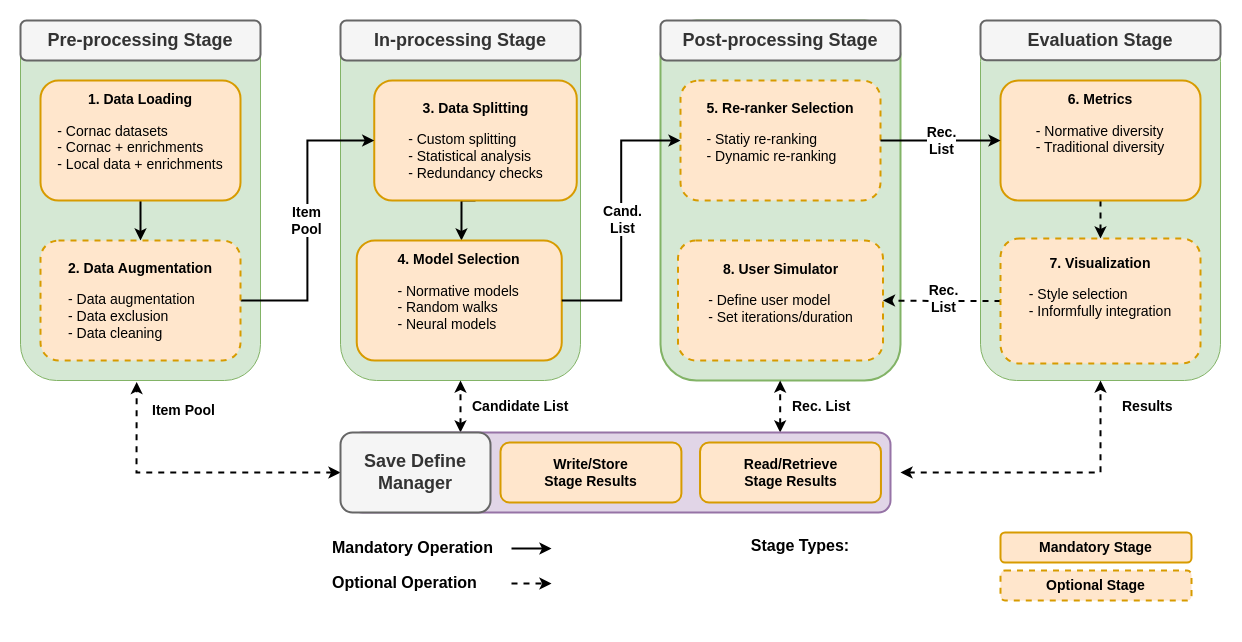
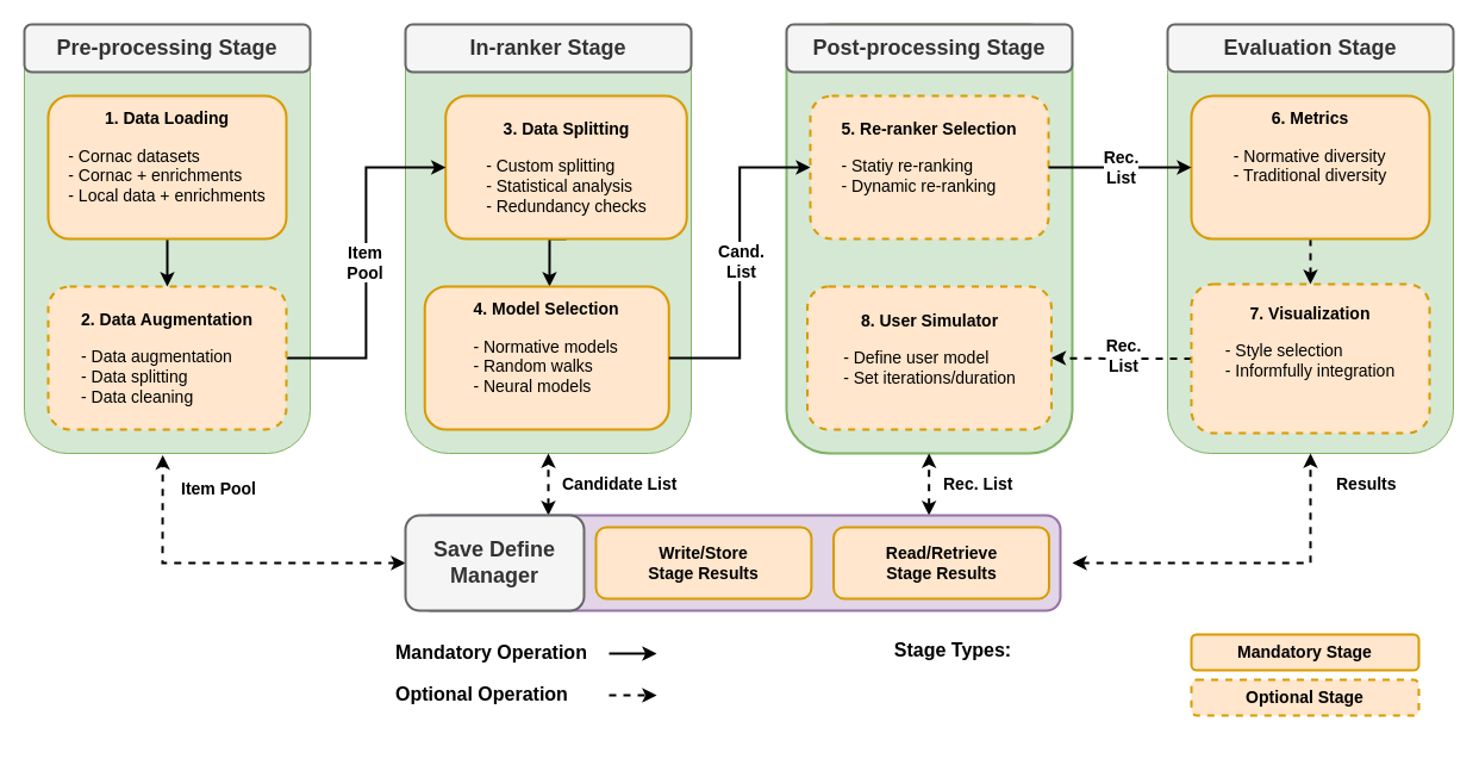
- <mxCell id="14" value="&lt;b&gt;&lt;font style=&quot;font-size: 18px&quot;&gt;In-processing Stage&lt;/font&gt;&lt;/b&gt;" style="rounded=1;whiteSpace=wrap;html=1;fillColor=#f5f5f5;strokeColor=#666666;fontColor=#333333;strokeWidth=2;" parent="12" vertex="1"><mxGeometry width="240" height="40" as="geometry" /></mxCell>
+ <mxCell id="14" value="&lt;b&gt;&lt;font style=&quot;font-size: 18px&quot;&gt;In-ranker Stage&lt;/font&gt;&lt;/b&gt;" style="rounded=1;whiteSpace=wrap;html=1;fillColor=#f5f5f5;strokeColor=#666666;fontColor=#333333;strokeWidth=2;" parent="12" vertex="1"><mxGeometry width="240" height="40" as="geometry" /></mxCell>
- <mxCell id="32" value="&lt;span style=&quot;font-weight: bold ; font-size: 14px&quot;&gt;2. Data&amp;nbsp;&lt;/span&gt;&lt;span style=&quot;font-weight: bold ; font-size: 14px&quot;&gt;Augmentation&lt;/span&gt;&lt;br&gt;&lt;div style=&quot;text-align: left&quot;&gt;&lt;b&gt;&lt;br&gt;&lt;/b&gt;&lt;/div&gt;&lt;div style=&quot;text-align: left;&quot;&gt;&lt;div style=&quot;&quot;&gt;&lt;span style=&quot;font-size: 14px; background-color: transparent; color: light-dark(rgb(0, 0, 0), rgb(255, 255, 255));&quot;&gt;- Data augmentation&lt;/span&gt;&lt;/div&gt;&lt;div style=&quot;&quot;&gt;&lt;font style=&quot;font-size: 14px;&quot;&gt;- Data exclusion&lt;/font&gt;&lt;/div&gt;&lt;div style=&quot;&quot;&gt;&lt;font style=&quot;font-size: 14px;&quot;&gt;- Data cleaning&lt;/font&gt;&lt;/div&gt;&lt;/div&gt;" style="rounded=1;whiteSpace=wrap;html=1;fillColor=#ffe6cc;strokeColor=#d79b00;strokeWidth=2;dashed=1;" parent="1" vertex="1"><mxGeometry x="40" y="240" width="200" height="120" as="geometry" /></mxCell>
+ <mxCell id="32" value="&lt;span style=&quot;font-weight: bold ; font-size: 14px&quot;&gt;2. Data&amp;nbsp;&lt;/span&gt;&lt;span style=&quot;font-weight: bold ; font-size: 14px&quot;&gt;Augmentation&lt;/span&gt;&lt;br&gt;&lt;div style=&quot;text-align: left&quot;&gt;&lt;b&gt;&lt;br&gt;&lt;/b&gt;&lt;/div&gt;&lt;div style=&quot;text-align: left;&quot;&gt;&lt;div style=&quot;&quot;&gt;&lt;span style=&quot;font-size: 14px; background-color: transparent; color: light-dark(rgb(0, 0, 0), rgb(255, 255, 255));&quot;&gt;- Data augmentation&lt;/span&gt;&lt;/div&gt;&lt;div style=&quot;&quot;&gt;&lt;font style=&quot;font-size: 14px;&quot;&gt;- Data splitting&lt;/font&gt;&lt;/div&gt;&lt;div style=&quot;&quot;&gt;&lt;font style=&quot;font-size: 14px;&quot;&gt;- Data cleaning&lt;/font&gt;&lt;/div&gt;&lt;/div&gt;" style="rounded=1;whiteSpace=wrap;html=1;fillColor=#ffe6cc;strokeColor=#d79b00;strokeWidth=2;dashed=1;" parent="1" vertex="1"><mxGeometry x="40" y="240" width="200" height="120" as="geometry" /></mxCell>
